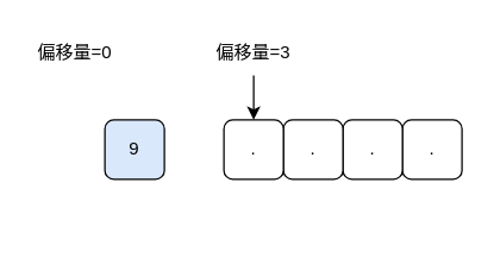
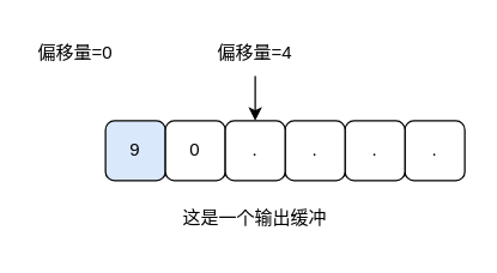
- <mxCell id="10" value="偏移量=3" style="text;html=1;strokeColor=none;fillColor=none;align=center;verticalAlign=middle;whiteSpace=wrap;rounded=0;" vertex="1" parent="1"><mxGeometry x="140" y="20" width="60" height="30" as="geometry" /></mxCell>
+ <mxCell id="10" value="偏移量=4" style="text;html=1;strokeColor=none;fillColor=none;align=center;verticalAlign=middle;whiteSpace=wrap;rounded=0;" vertex="1" parent="1"><mxGeometry x="140" y="20" width="60" height="30" as="geometry" /></mxCell>
+ <mxCell id="3" value="0" style="rounded=1;whiteSpace=wrap;html=1;" vertex="1" parent="1"><mxGeometry x="110" y="80" width="40" height="40" as="geometry" /></mxCell>
+ <mxCell id="11" value="这是一个输出缓冲" style="text;html=1;strokeColor=none;fillColor=none;align=center;verticalAlign=middle;whiteSpace=wrap;rounded=0;" vertex="1" parent="1"><mxGeometry x="110" y="130" width="120" height="30" as="geometry" /></mxCell>
